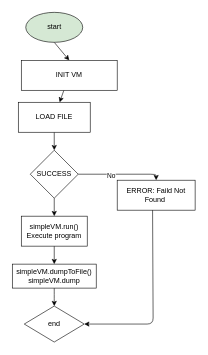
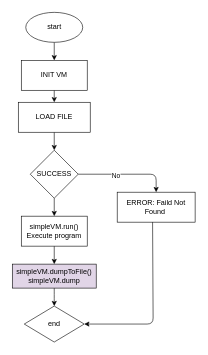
- <mxCell id="16" value="start" style="ellipse;whiteSpace=wrap;html=1;fillColor=#d5e8d4;" vertex="1" parent="1"><mxGeometry x="42.5" y="20" width="95" height="50" as="geometry" /></mxCell>
+ <mxCell id="16" value="start" style="ellipse;whiteSpace=wrap;html=1;" vertex="1" parent="1"><mxGeometry x="42.5" y="20" width="95" height="50" as="geometry" /></mxCell>
- <mxCell id="4" value="INIT VM" style="rounded=0;whiteSpace=wrap;html=1;" parent="1" vertex="1"><mxGeometry x="35" y="100" width="160" height="50" as="geometry" /></mxCell>
+ <mxCell id="4" value="INIT VM" style="rounded=0;whiteSpace=wrap;html=1;" parent="1" vertex="1"><mxGeometry x="35" y="100" width="110" height="50" as="geometry" /></mxCell>
- <mxCell id="18" value="&lt;span style=&quot;color: rgb(0, 0, 0);&quot;&gt;ERROR: Faild Not Found&amp;nbsp;&lt;/span&gt;" style="rounded=0;whiteSpace=wrap;html=1;" vertex="1" parent="1"><mxGeometry x="195" y="300" width="130" height="50" as="geometry" /></mxCell>
+ <mxCell id="18" value="&lt;span style=&quot;color: rgb(0, 0, 0);&quot;&gt;ERROR: Faild Not Found&amp;nbsp;&lt;/span&gt;" style="rounded=0;whiteSpace=wrap;html=1;" vertex="1" parent="1"><mxGeometry x="195" y="320" width="130" height="50" as="geometry" /></mxCell>
- <mxCell id="15" value="simpleVM.dumpToFile()&lt;div&gt;simpleVM.dump&lt;/div&gt;" style="rounded=0;whiteSpace=wrap;html=1;" parent="1" vertex="1"><mxGeometry x="20" y="440" width="140" height="40" as="geometry" /></mxCell>
+ <mxCell id="15" value="simpleVM.dumpToFile()&lt;div&gt;simpleVM.dump&lt;/div&gt;" style="rounded=0;whiteSpace=wrap;html=1;fillColor=#e1d5e7;" parent="1" vertex="1"><mxGeometry x="20" y="440" width="140" height="40" as="geometry" /></mxCell>
